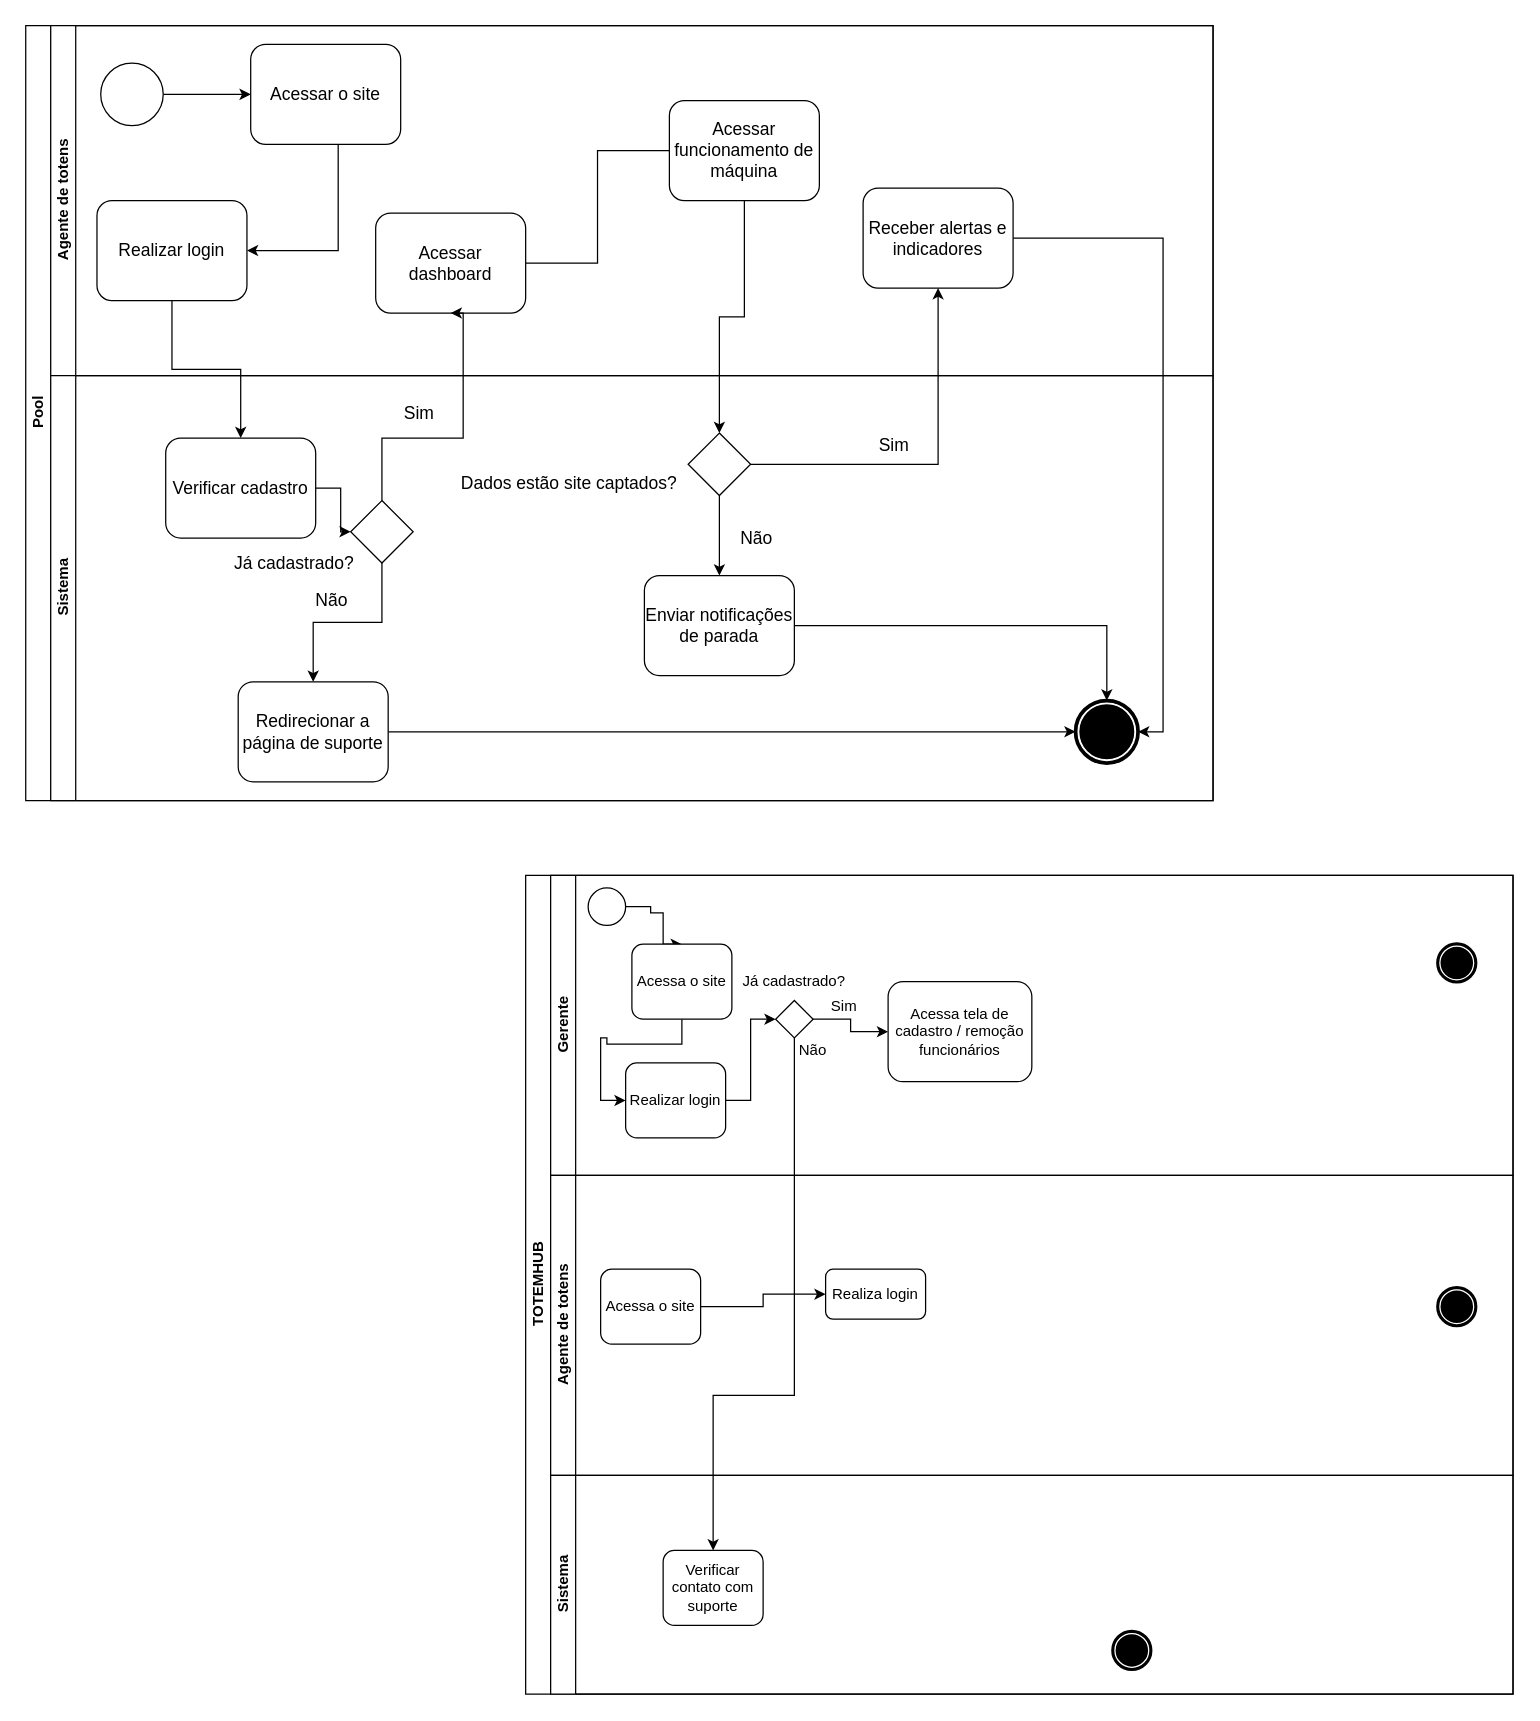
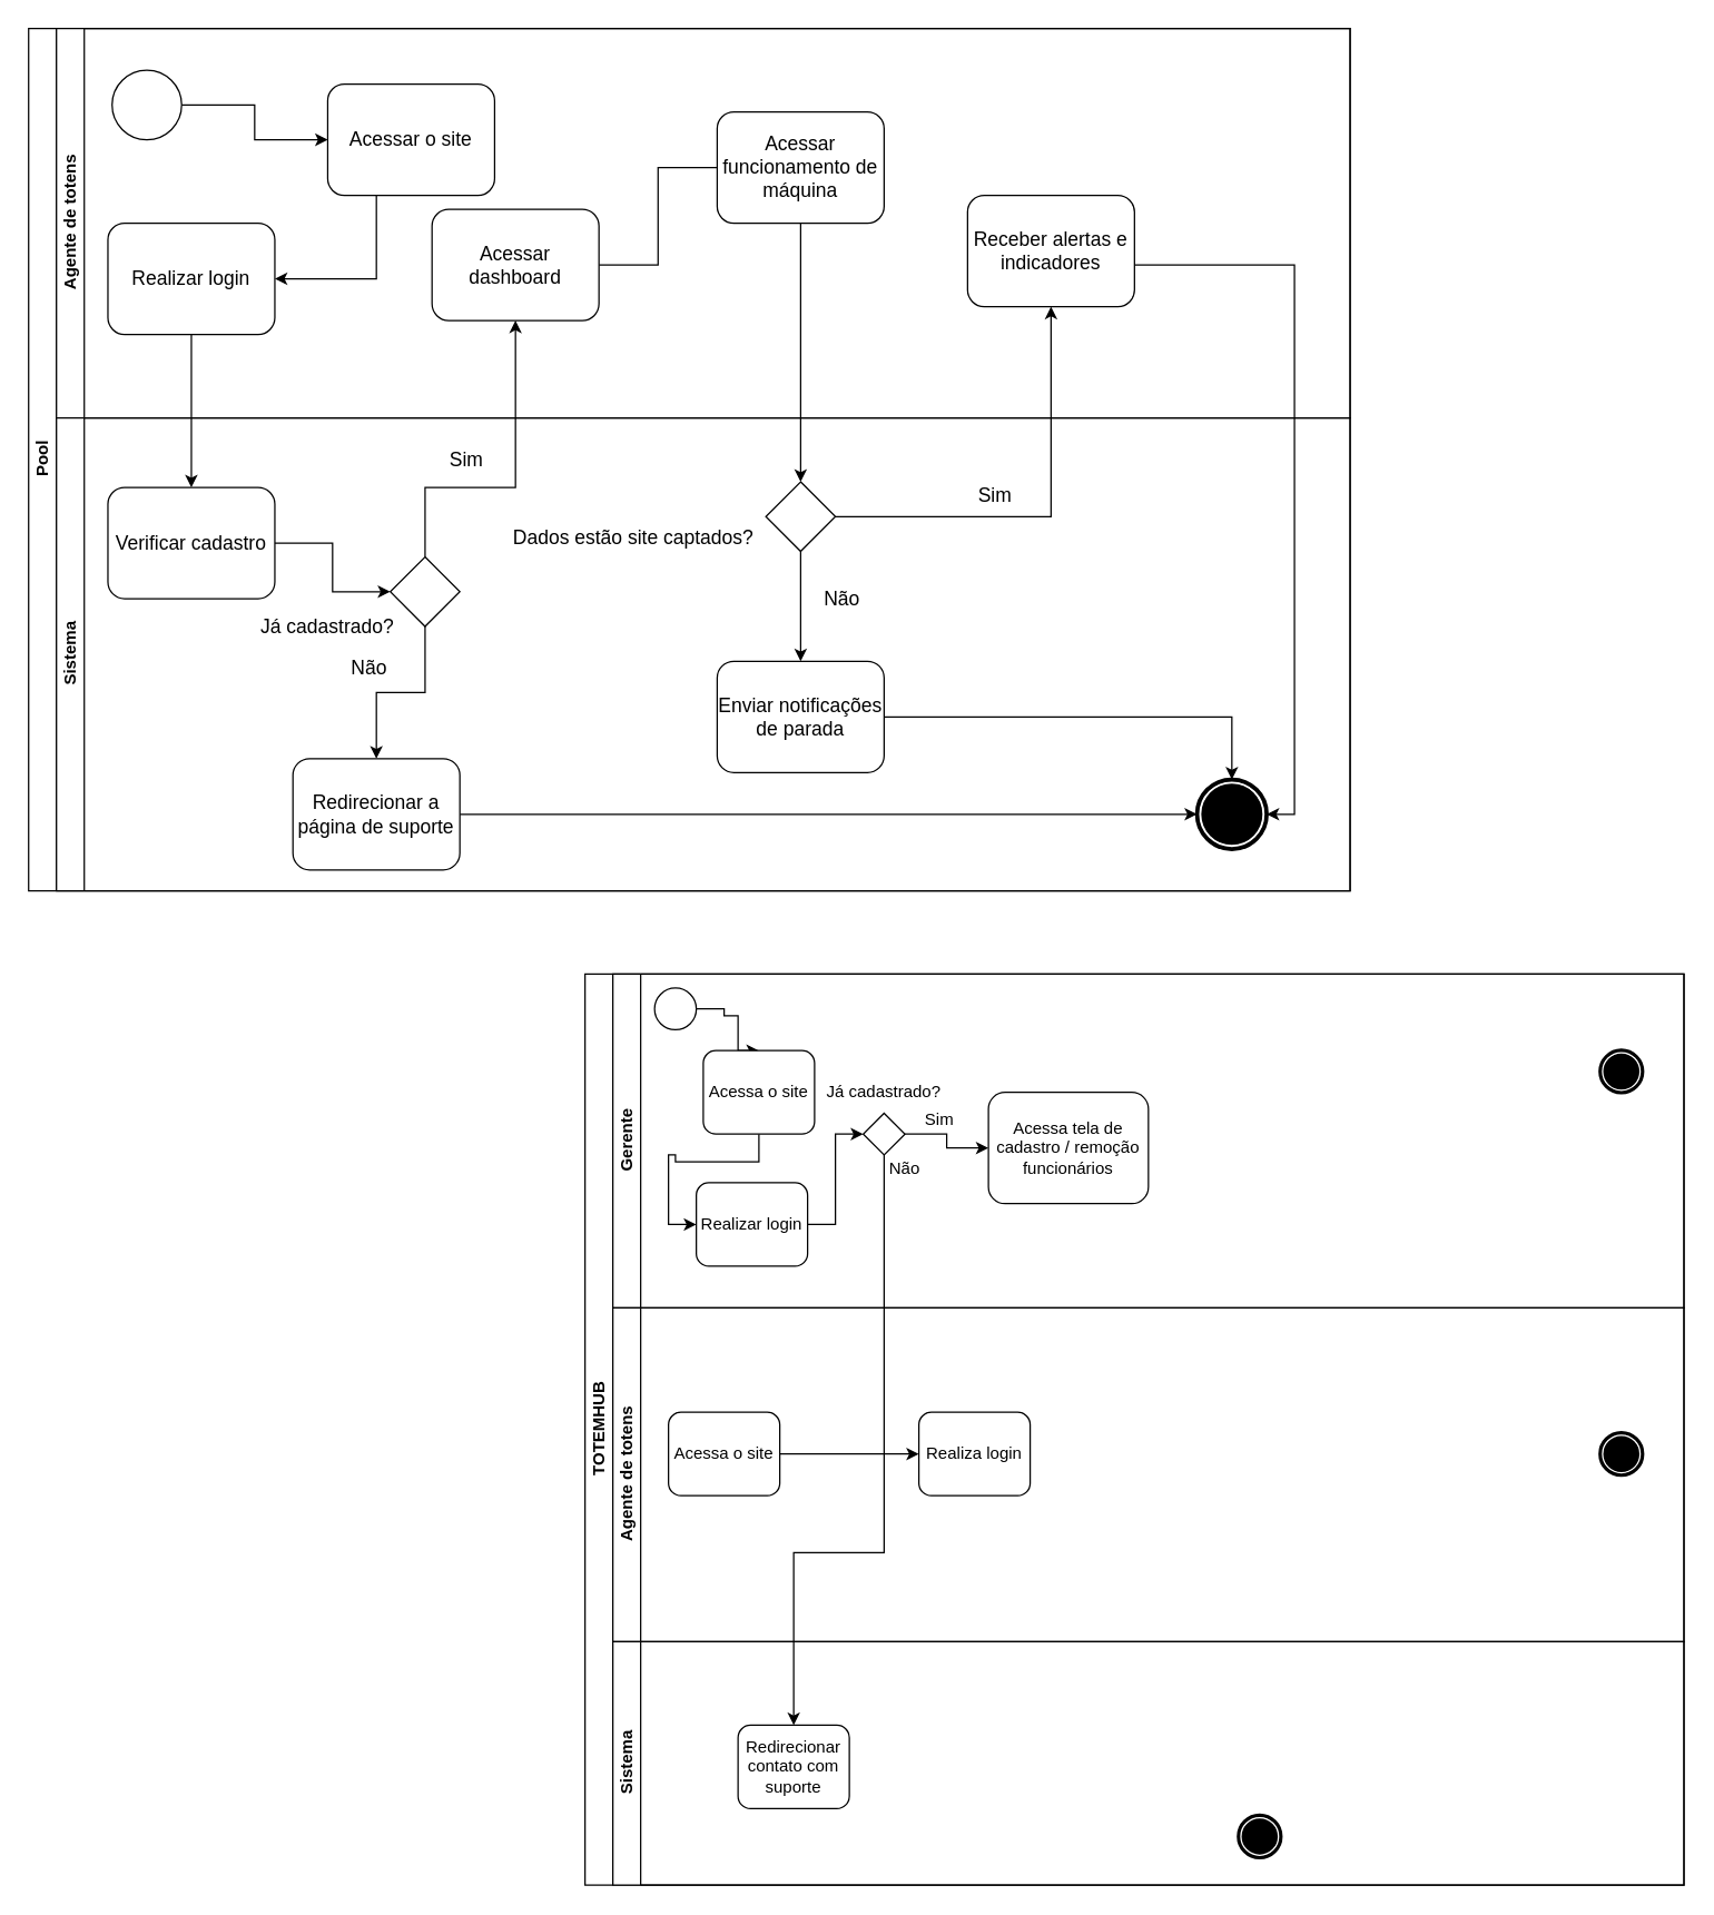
- <mxCell id="31" value="&lt;font style=&quot;font-size: 14px&quot;&gt;Acessar o site&lt;/font&gt;" style="shape=ext;rounded=1;html=1;whiteSpace=wrap;" parent="27" vertex="1"><mxGeometry x="160" y="15" width="120" height="80" as="geometry" /></mxCell>
+ <mxCell id="31" value="&lt;font style=&quot;font-size: 14px&quot;&gt;Acessar o site&lt;/font&gt;" style="shape=ext;rounded=1;html=1;whiteSpace=wrap;" parent="27" vertex="1"><mxGeometry x="195" y="40" width="120" height="80" as="geometry" /></mxCell>
- <mxCell id="35" value="&lt;font style=&quot;font-size: 14px&quot;&gt;Acessar funcionamento de máquina&lt;/font&gt;" style="shape=ext;rounded=1;html=1;whiteSpace=wrap;" parent="27" vertex="1"><mxGeometry x="495" y="60" width="120" height="80" as="geometry" /></mxCell>
+ <mxCell id="35" value="&lt;font style=&quot;font-size: 14px&quot;&gt;Acessar funcionamento de máquina&lt;/font&gt;" style="shape=ext;rounded=1;html=1;whiteSpace=wrap;" parent="27" vertex="1"><mxGeometry x="475" y="60" width="120" height="80" as="geometry" /></mxCell>
- <mxCell id="36" value="&lt;font style=&quot;font-size: 14px&quot;&gt;Receber alertas e indicadores&lt;/font&gt;" style="shape=ext;rounded=1;html=1;whiteSpace=wrap;" parent="27" vertex="1"><mxGeometry x="650" y="130" width="120" height="80" as="geometry" /></mxCell>
+ <mxCell id="36" value="&lt;font style=&quot;font-size: 14px&quot;&gt;Receber alertas e indicadores&lt;/font&gt;" style="shape=ext;rounded=1;html=1;whiteSpace=wrap;" parent="27" vertex="1"><mxGeometry x="655" y="120" width="120" height="80" as="geometry" /></mxCell>
- <mxCell id="34" value="&lt;font style=&quot;font-size: 14px&quot;&gt;Acessar dashboard&lt;/font&gt;" style="shape=ext;rounded=1;html=1;whiteSpace=wrap;" parent="27" vertex="1"><mxGeometry x="260" y="150" width="120" height="80" as="geometry" /></mxCell>
+ <mxCell id="34" value="&lt;font style=&quot;font-size: 14px&quot;&gt;Acessar dashboard&lt;/font&gt;" style="shape=ext;rounded=1;html=1;whiteSpace=wrap;" parent="27" vertex="1"><mxGeometry x="270" y="130" width="120" height="80" as="geometry" /></mxCell>
- <mxCell id="40" value="&lt;font style=&quot;font-size: 14px&quot;&gt;Verificar cadastro&lt;/font&gt;" style="shape=ext;rounded=1;html=1;whiteSpace=wrap;" parent="37" vertex="1"><mxGeometry x="92" y="50" width="120" height="80" as="geometry" /></mxCell>
+ <mxCell id="40" value="&lt;font style=&quot;font-size: 14px&quot;&gt;Verificar cadastro&lt;/font&gt;" style="shape=ext;rounded=1;html=1;whiteSpace=wrap;" parent="37" vertex="1"><mxGeometry x="37" y="50" width="120" height="80" as="geometry" /></mxCell>
- <mxCell id="53" value="&lt;font style=&quot;font-size: 14px&quot;&gt;Enviar notificações de parada&lt;/font&gt;" style="shape=ext;rounded=1;html=1;whiteSpace=wrap;" parent="37" vertex="1"><mxGeometry x="475" y="160" width="120" height="80" as="geometry" /></mxCell>
+ <mxCell id="53" value="&lt;font style=&quot;font-size: 14px&quot;&gt;Enviar notificações de parada&lt;/font&gt;" style="shape=ext;rounded=1;html=1;whiteSpace=wrap;" parent="37" vertex="1"><mxGeometry x="475" y="175" width="120" height="80" as="geometry" /></mxCell>
- <mxCell id="46" value="&lt;font style=&quot;font-size: 14px&quot;&gt;Redirecionar a página de suporte&lt;/font&gt;" style="shape=ext;rounded=1;html=1;whiteSpace=wrap;" parent="37" vertex="1"><mxGeometry x="150" y="245" width="120" height="80" as="geometry" /></mxCell>
+ <mxCell id="46" value="&lt;font style=&quot;font-size: 14px&quot;&gt;Redirecionar a página de suporte&lt;/font&gt;" style="shape=ext;rounded=1;html=1;whiteSpace=wrap;" parent="37" vertex="1"><mxGeometry x="170" y="245" width="120" height="80" as="geometry" /></mxCell>
- <mxCell id="21" value="Realiza login" style="shape=ext;rounded=1;html=1;whiteSpace=wrap;" parent="17" vertex="1"><mxGeometry x="220" y="75" width="80" height="40" as="geometry" /></mxCell>
+ <mxCell id="21" value="Realiza login" style="shape=ext;rounded=1;html=1;whiteSpace=wrap;" parent="17" vertex="1"><mxGeometry x="220" y="75" width="80" height="60" as="geometry" /></mxCell>
- <mxCell id="24" value="Verificar contato com suporte" style="shape=ext;rounded=1;html=1;whiteSpace=wrap;" parent="22" vertex="1"><mxGeometry x="90" y="60" width="80" height="60" as="geometry" /></mxCell>
+ <mxCell id="24" value="Redirecionar contato com suporte" style="shape=ext;rounded=1;html=1;whiteSpace=wrap;" parent="22" vertex="1"><mxGeometry x="90" y="60" width="80" height="60" as="geometry" /></mxCell>
